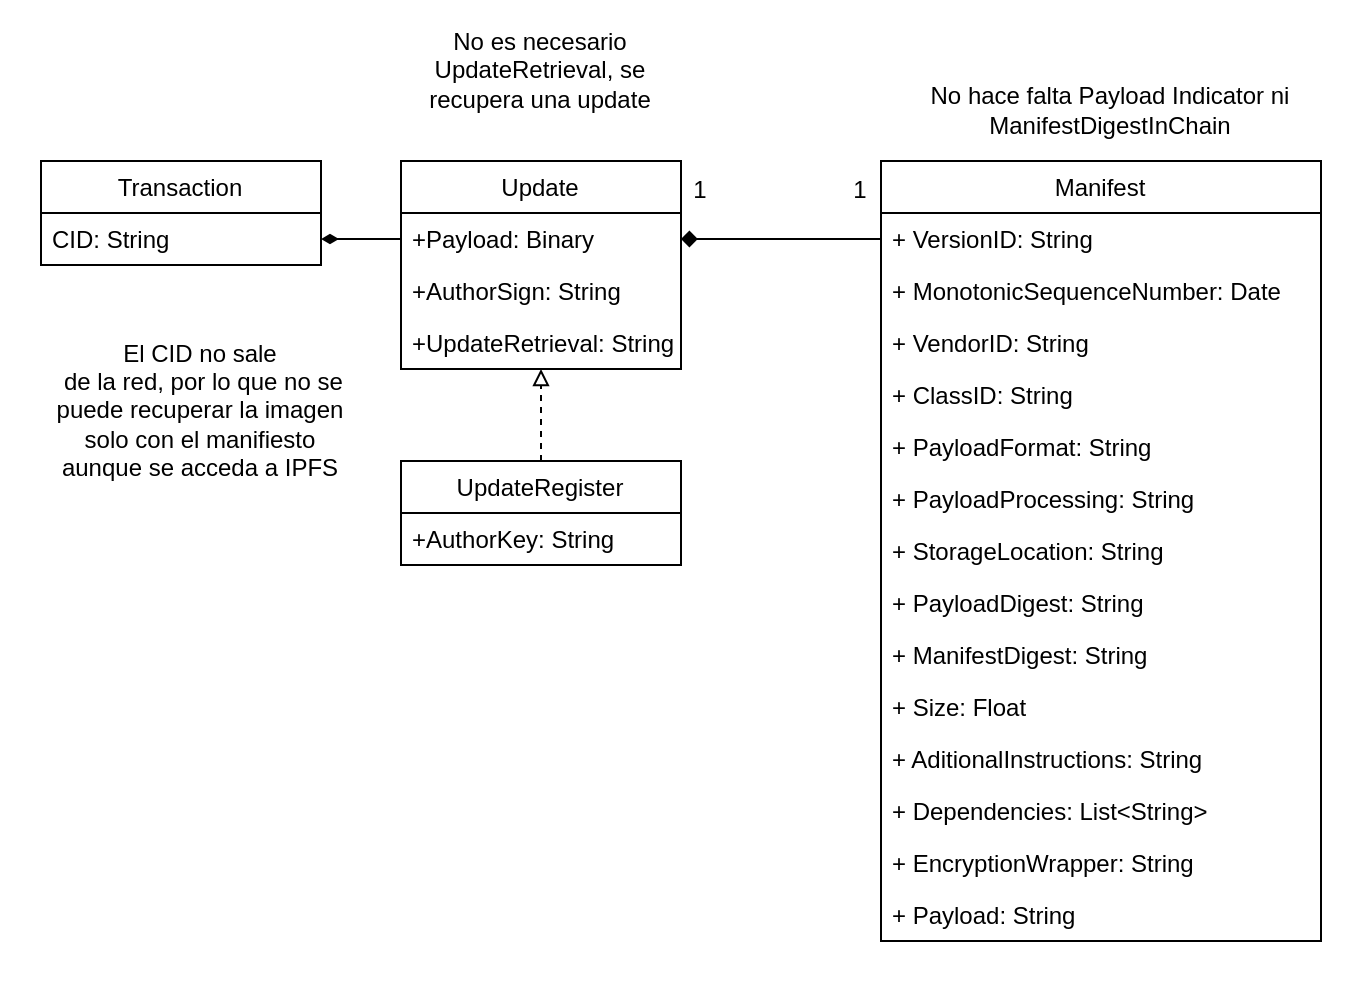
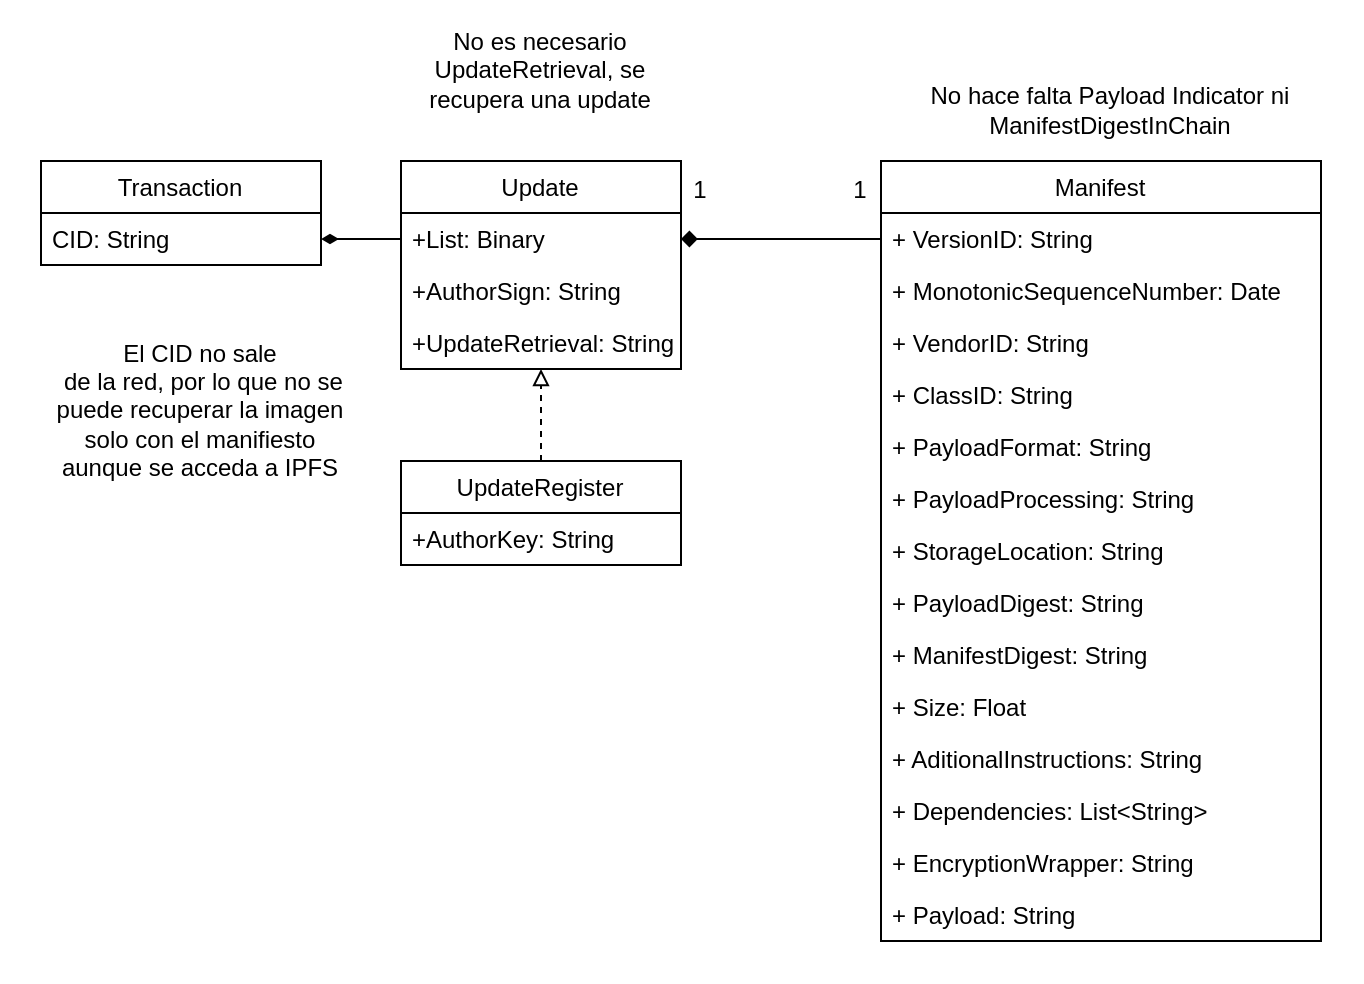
- <mxCell id="18" value="+Payload: Binary" style="text;strokeColor=none;fillColor=none;align=left;verticalAlign=top;spacingLeft=4;spacingRight=4;overflow=hidden;rotatable=0;points=[[0,0.5],[1,0.5]];portConstraint=eastwest;" parent="17" vertex="1"><mxGeometry y="26" width="140" height="26" as="geometry" /></mxCell>
+ <mxCell id="18" value="+List: Binary" style="text;strokeColor=none;fillColor=none;align=left;verticalAlign=top;spacingLeft=4;spacingRight=4;overflow=hidden;rotatable=0;points=[[0,0.5],[1,0.5]];portConstraint=eastwest;" parent="17" vertex="1"><mxGeometry y="26" width="140" height="26" as="geometry" /></mxCell>
